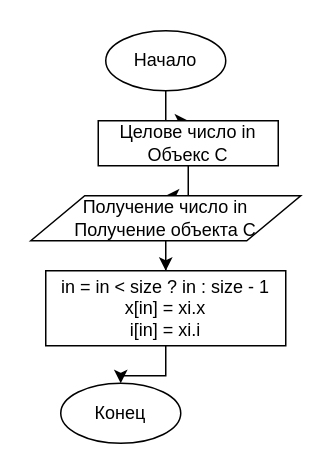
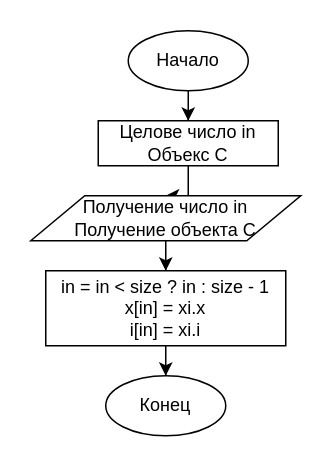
- <mxCell id="3" value="Начало" style="ellipse;whiteSpace=wrap;html=1;" vertex="1" parent="1"><mxGeometry x="70" y="20" width="80" height="40" as="geometry" /></mxCell>
+ <mxCell id="3" value="Начало" style="ellipse;whiteSpace=wrap;html=1;" vertex="1" parent="1"><mxGeometry x="85" y="20" width="80" height="40" as="geometry" /></mxCell>
- <mxCell id="10" value="Конец" style="ellipse;whiteSpace=wrap;html=1;" vertex="1" parent="1"><mxGeometry x="40" y="255" width="80" height="40" as="geometry" /></mxCell>
+ <mxCell id="10" value="Конец" style="ellipse;whiteSpace=wrap;html=1;" vertex="1" parent="1"><mxGeometry x="70" y="250" width="80" height="40" as="geometry" /></mxCell>
